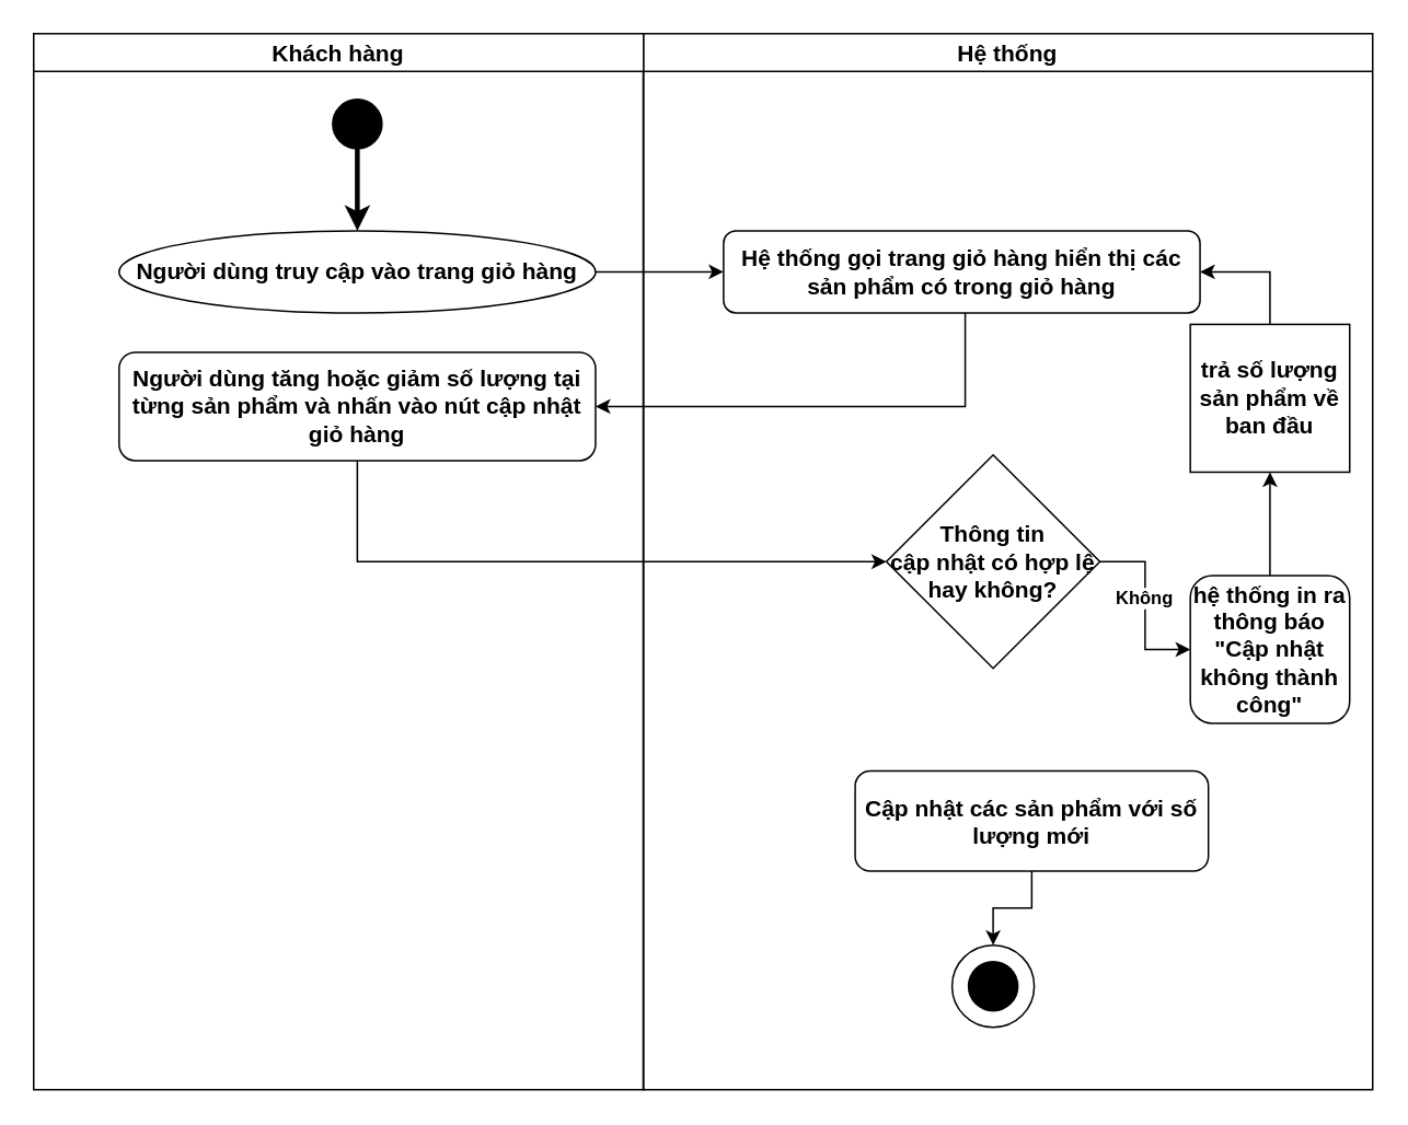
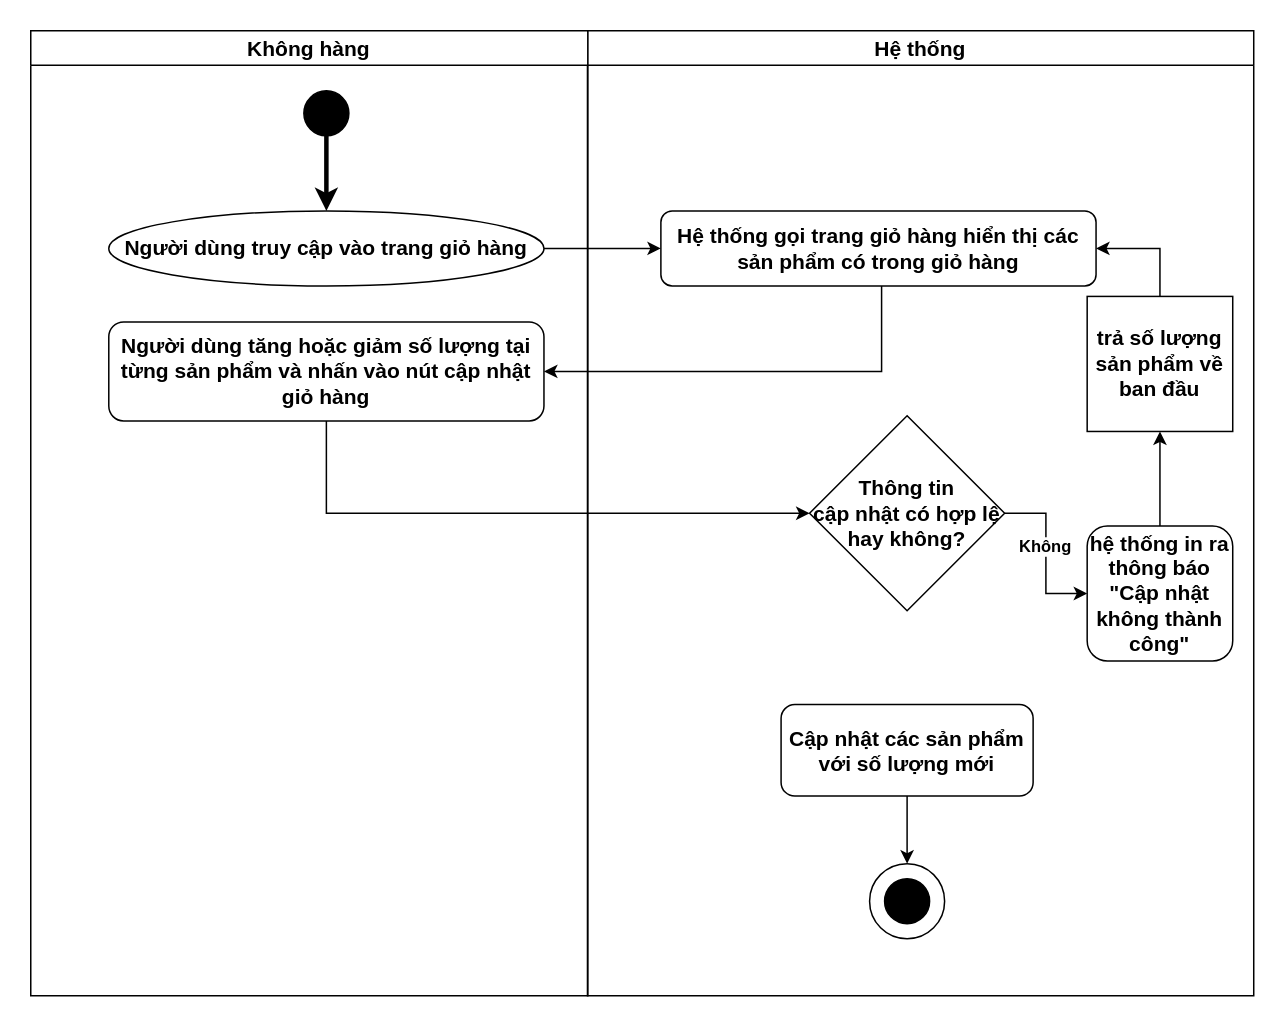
- <mxCell id="12" value="Khách hàng" style="swimlane;whiteSpace=wrap;html=1;fontSize=14;" parent="1" vertex="1"><mxGeometry x="20" y="20" width="371.22" height="643" as="geometry" /></mxCell>
+ <mxCell id="12" value="Không hàng" style="swimlane;whiteSpace=wrap;html=1;fontSize=14;" parent="1" vertex="1"><mxGeometry x="20" y="20" width="371.22" height="643" as="geometry" /></mxCell>
- <mxCell id="11" value="Cập nhật các sản phẩm với số lượng mới" style="rounded=1;whiteSpace=wrap;html=1;strokeWidth=1;fontSize=14;fontStyle=1" vertex="1" parent="2"><mxGeometry x="129.02" y="449" width="215" height="61" as="geometry" /></mxCell>
+ <mxCell id="11" value="Cập nhật các sản phẩm với số lượng mới" style="rounded=1;whiteSpace=wrap;html=1;strokeWidth=1;fontSize=14;fontStyle=1" vertex="1" parent="2"><mxGeometry x="129.02" y="449" width="167.96" height="61" as="geometry" /></mxCell>
